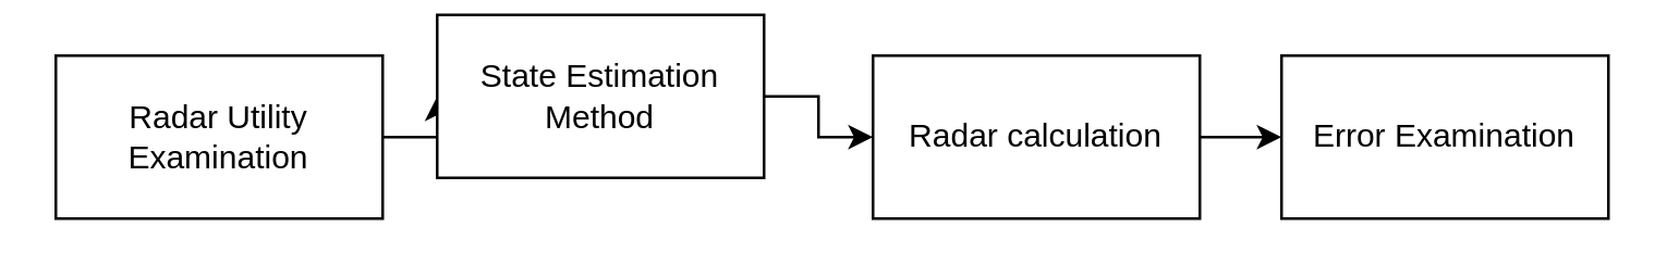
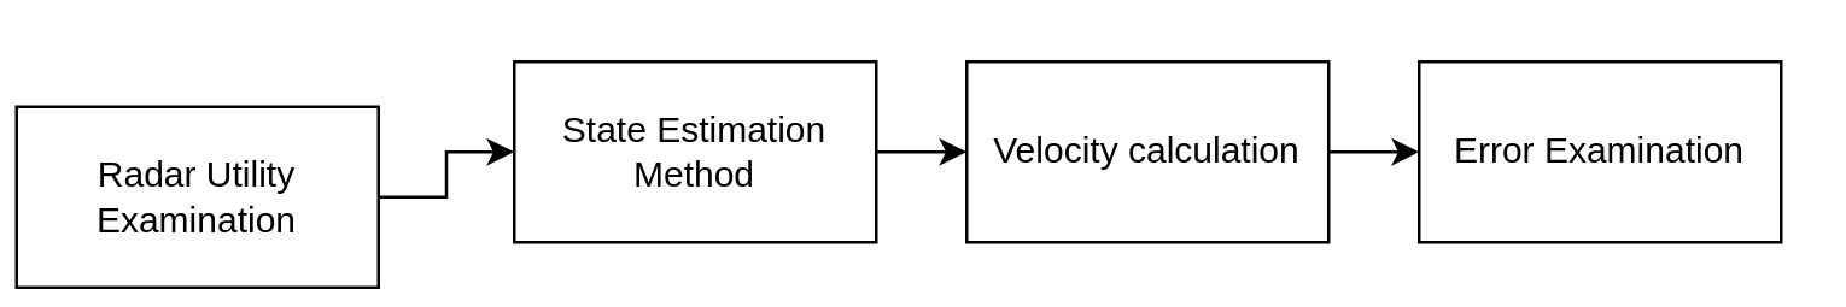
- <mxCell id="5" value="State Estimation Method" style="rounded=0;whiteSpace=wrap;html=1;" vertex="1" parent="1"><mxGeometry x="160" y="5" width="120" height="60" as="geometry" /></mxCell>
+ <mxCell id="5" value="State Estimation Method" style="rounded=0;whiteSpace=wrap;html=1;" vertex="1" parent="1"><mxGeometry x="170" y="20" width="120" height="60" as="geometry" /></mxCell>
- <mxCell id="3" value="Radar Utility Examination" style="rounded=0;whiteSpace=wrap;html=1;" vertex="1" parent="1"><mxGeometry x="20" y="20" width="120" height="60" as="geometry" /></mxCell>
+ <mxCell id="3" value="Radar Utility Examination" style="rounded=0;whiteSpace=wrap;html=1;" vertex="1" parent="1"><mxGeometry x="5" y="35" width="120" height="60" as="geometry" /></mxCell>
- <mxCell id="7" value="Radar calculation" style="whiteSpace=wrap;html=1;" vertex="1" parent="1"><mxGeometry x="320" y="20" width="120" height="60" as="geometry" /></mxCell>
+ <mxCell id="7" value="Velocity calculation" style="whiteSpace=wrap;html=1;" vertex="1" parent="1"><mxGeometry x="320" y="20" width="120" height="60" as="geometry" /></mxCell>
